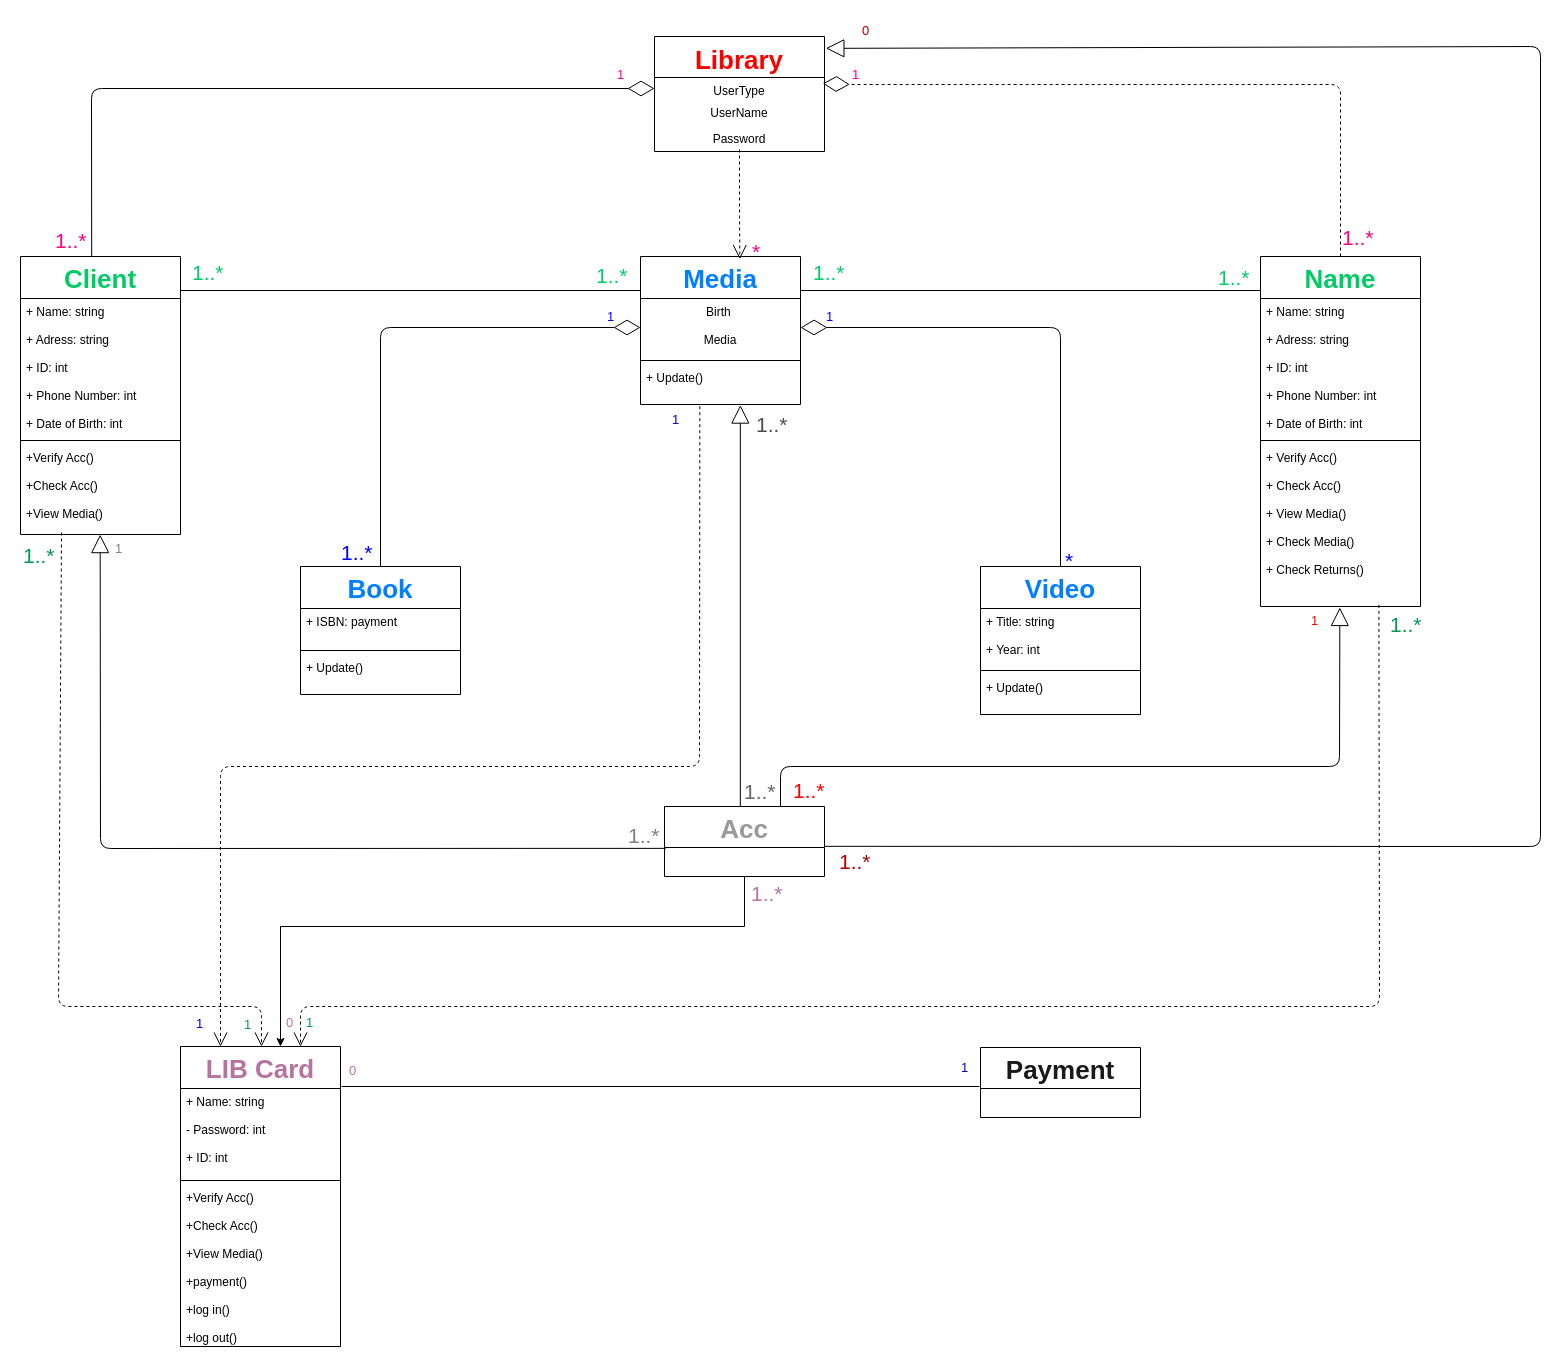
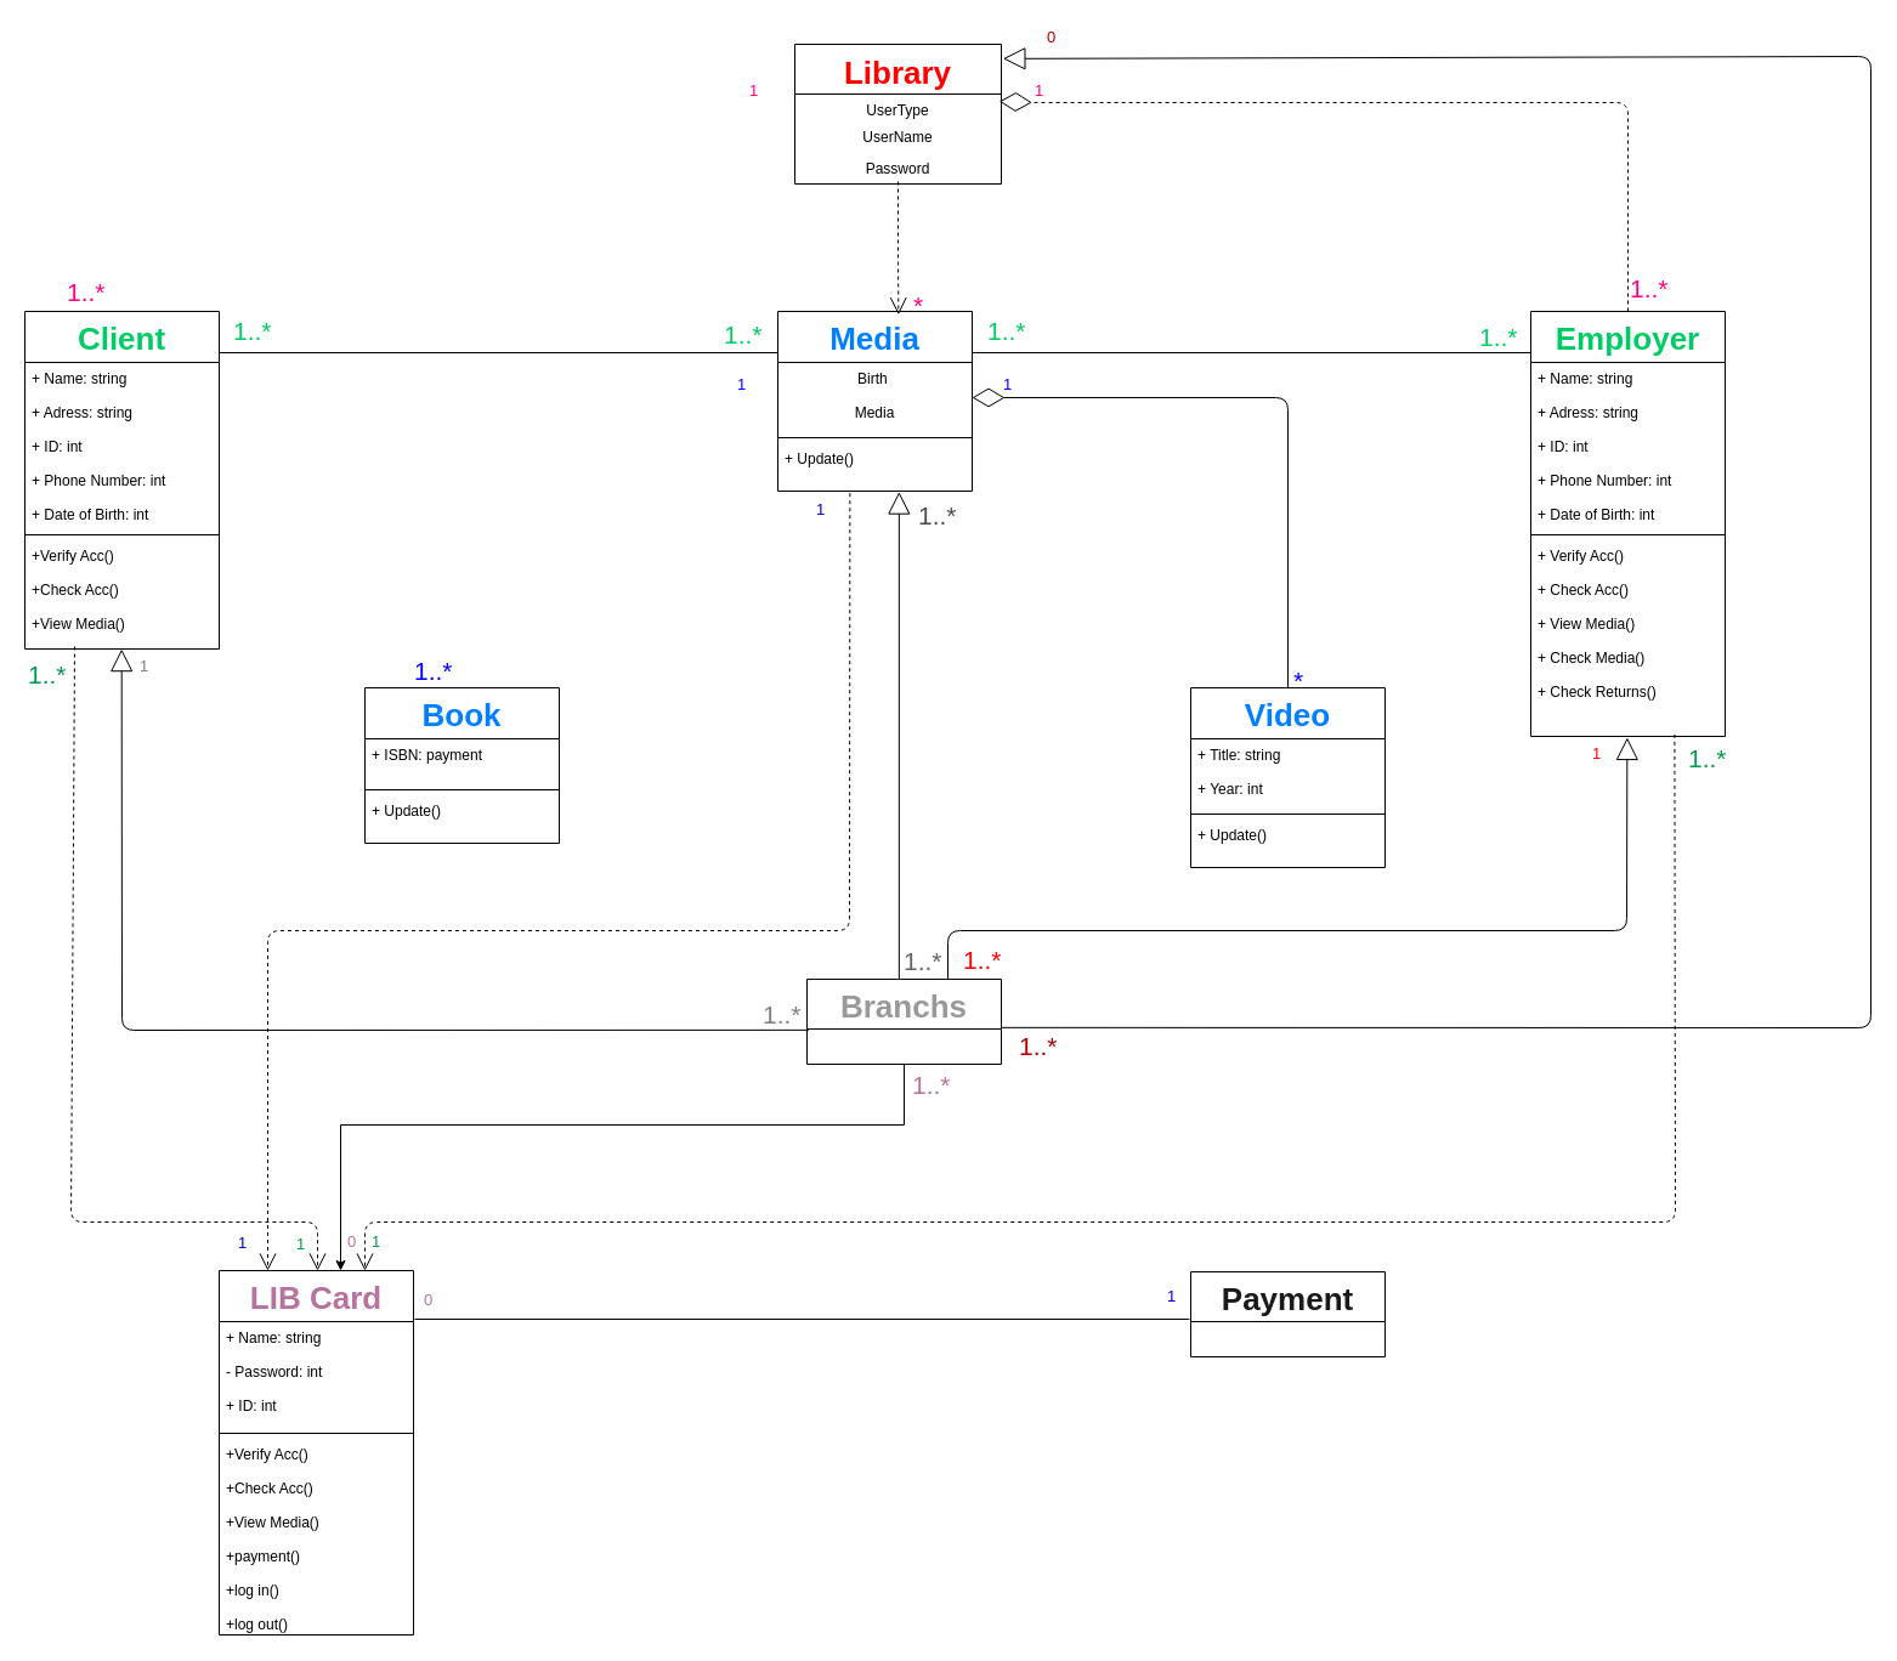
- <mxCell id="28" value="" style="endArrow=diamondThin;endFill=0;endSize=24;html=1;fontSize=12;fontColor=#007FFF;align=left;exitX=0.445;exitY=0.001;exitDx=0;exitDy=0;exitPerimeter=0;entryX=0;entryY=0.5;entryDx=0;entryDy=0;" parent="1" source="6" target="3" edge="1"><mxGeometry width="160" relative="1" as="geometry"><mxPoint x="260" y="93" as="sourcePoint" /><mxPoint x="420" y="93" as="targetPoint" /><Array as="points"><mxPoint x="91" y="88" /></Array></mxGeometry></mxCell>
- <mxCell id="11" value="Name" style="swimlane;fontStyle=1;align=center;verticalAlign=top;childLayout=stackLayout;horizontal=1;startSize=42;horizontalStack=0;resizeParent=1;resizeParentMax=0;resizeLast=0;collapsible=1;marginBottom=0;strokeWidth=1;fontSize=26;fontColor=#00CC66;" parent="1" vertex="1"><mxGeometry x="1260" y="256" width="160" height="350" as="geometry" /></mxCell>
+ <mxCell id="11" value="Employer" style="swimlane;fontStyle=1;align=center;verticalAlign=top;childLayout=stackLayout;horizontal=1;startSize=42;horizontalStack=0;resizeParent=1;resizeParentMax=0;resizeLast=0;collapsible=1;marginBottom=0;strokeWidth=1;fontSize=26;fontColor=#00CC66;" parent="1" vertex="1"><mxGeometry x="1260" y="256" width="160" height="350" as="geometry" /></mxCell>
- <mxCell id="34" value="" style="endArrow=diamondThin;endFill=0;endSize=24;html=1;fontSize=12;fontColor=#007FFF;align=left;exitX=0.5;exitY=0;exitDx=0;exitDy=0;entryX=0;entryY=0.5;entryDx=0;entryDy=0;" parent="1" source="20" target="17" edge="1"><mxGeometry width="160" relative="1" as="geometry"><mxPoint x="400" y="496" as="sourcePoint" /><mxPoint x="560" y="496" as="targetPoint" /><Array as="points"><mxPoint x="380" y="327" /></Array></mxGeometry></mxCell>
- <mxCell id="33" value="Acc" style="swimlane;fontStyle=1;align=center;verticalAlign=top;childLayout=stackLayout;horizontal=1;startSize=41;horizontalStack=0;resizeParent=1;resizeParentMax=0;resizeLast=0;collapsible=1;marginBottom=0;strokeWidth=1;fontSize=26;fontColor=#999999;" parent="1" vertex="1"><mxGeometry x="664" y="806" width="160" height="70" as="geometry" /></mxCell>
+ <mxCell id="33" value="Branchs" style="swimlane;fontStyle=1;align=center;verticalAlign=top;childLayout=stackLayout;horizontal=1;startSize=41;horizontalStack=0;resizeParent=1;resizeParentMax=0;resizeLast=0;collapsible=1;marginBottom=0;strokeWidth=1;fontSize=26;fontColor=#999999;" parent="1" vertex="1"><mxGeometry x="664" y="806" width="160" height="70" as="geometry" /></mxCell>
